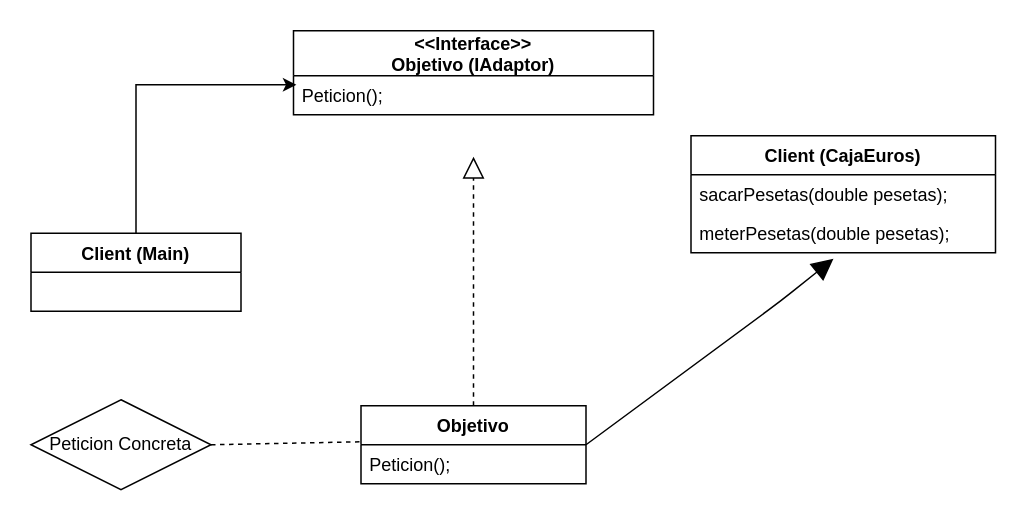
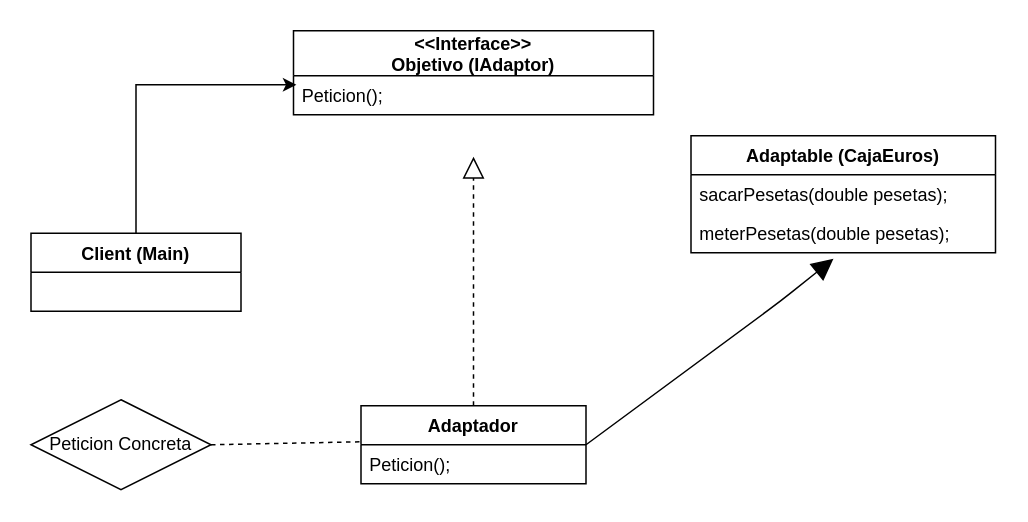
- <mxCell id="13" value="Client (CajaEuros)" style="swimlane;fontStyle=1;childLayout=stackLayout;horizontal=1;startSize=26;fillColor=none;horizontalStack=0;resizeParent=1;resizeParentMax=0;resizeLast=0;collapsible=1;marginBottom=0;" vertex="1" parent="1"><mxGeometry x="460" y="90" width="203" height="78" as="geometry" /></mxCell>
+ <mxCell id="13" value="Adaptable (CajaEuros)" style="swimlane;fontStyle=1;childLayout=stackLayout;horizontal=1;startSize=26;fillColor=none;horizontalStack=0;resizeParent=1;resizeParentMax=0;resizeLast=0;collapsible=1;marginBottom=0;" vertex="1" parent="1"><mxGeometry x="460" y="90" width="203" height="78" as="geometry" /></mxCell>
- <mxCell id="8" value="Objetivo" style="swimlane;fontStyle=1;childLayout=stackLayout;horizontal=1;startSize=26;fillColor=none;horizontalStack=0;resizeParent=1;resizeParentMax=0;resizeLast=0;collapsible=1;marginBottom=0;" vertex="1" parent="1"><mxGeometry x="240" y="270" width="150" height="52" as="geometry" /></mxCell>
+ <mxCell id="8" value="Adaptador" style="swimlane;fontStyle=1;childLayout=stackLayout;horizontal=1;startSize=26;fillColor=none;horizontalStack=0;resizeParent=1;resizeParentMax=0;resizeLast=0;collapsible=1;marginBottom=0;" vertex="1" parent="1"><mxGeometry x="240" y="270" width="150" height="52" as="geometry" /></mxCell>
